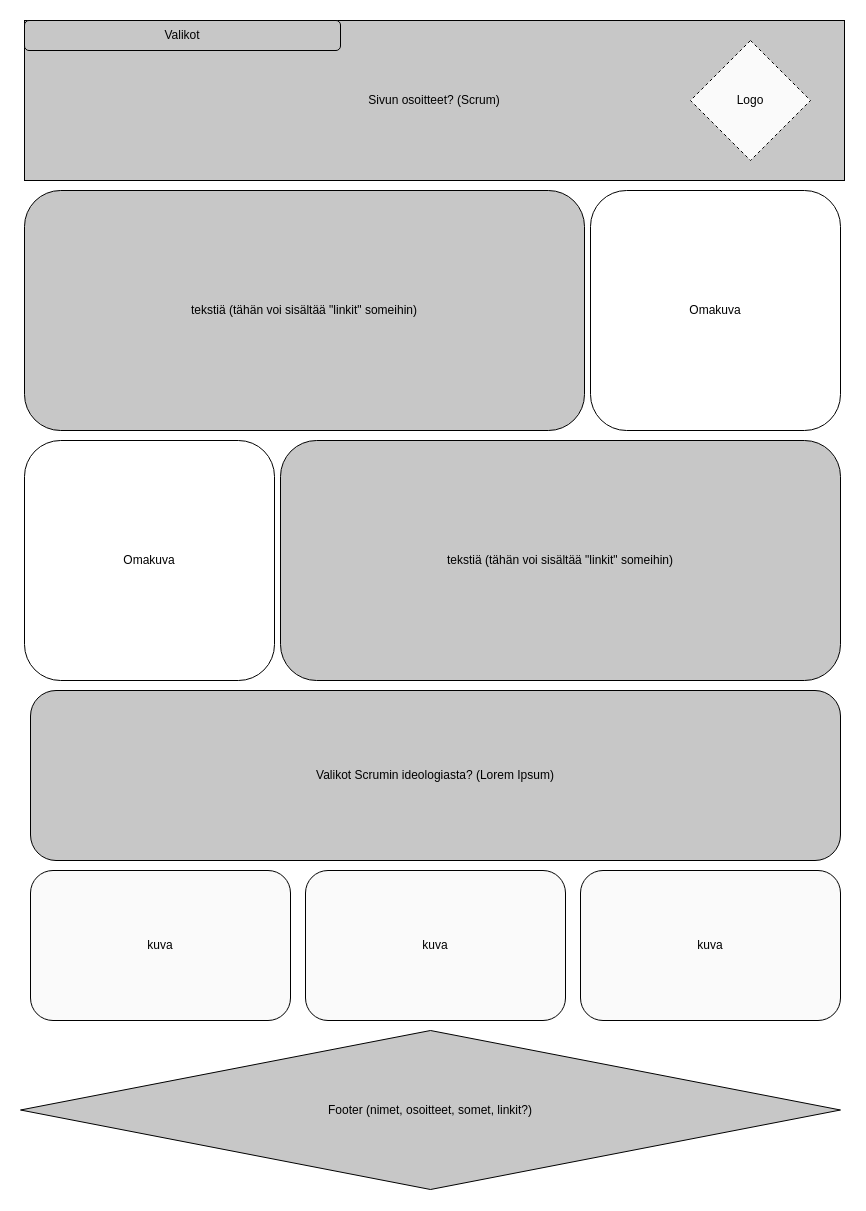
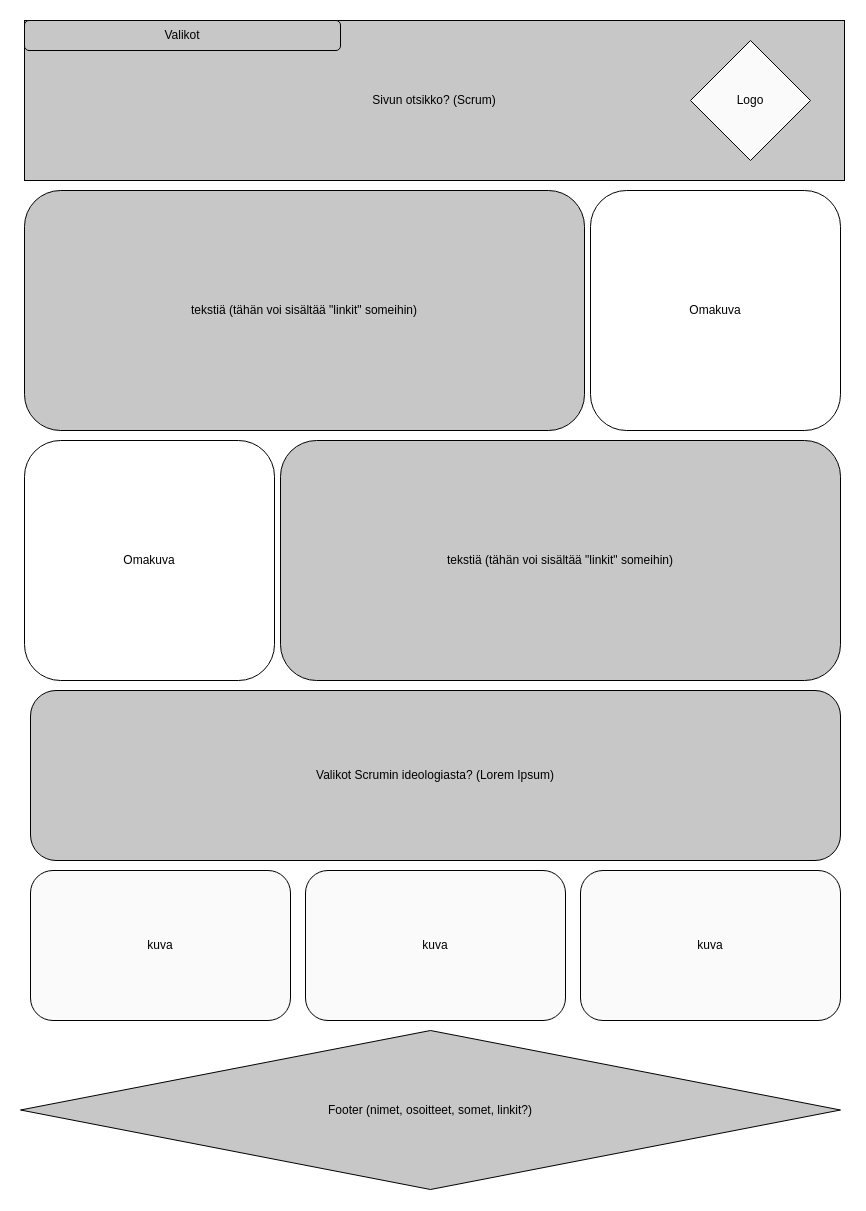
- <mxCell id="2" value="Sivun osoitteet? (Scrum)" style="rounded=0;whiteSpace=wrap;html=1;fillColor=#C7C7C7;" parent="1" vertex="1"><mxGeometry x="24" width="820" height="160" as="geometry" y="20" /></mxCell>
+ <mxCell id="2" value="Sivun otsikko? (Scrum)" style="rounded=0;whiteSpace=wrap;html=1;fillColor=#C7C7C7;" parent="1" vertex="1"><mxGeometry x="24" width="820" height="160" as="geometry" y="20" /></mxCell>
- <mxCell id="10" value="Logo" style="rhombus;whiteSpace=wrap;html=1;fillColor=#FAFAFA;dashed=1;" parent="1" vertex="1"><mxGeometry x="690" y="40" width="120" height="120" as="geometry" /></mxCell>
+ <mxCell id="10" value="Logo" style="rhombus;whiteSpace=wrap;html=1;fillColor=#FAFAFA;" parent="1" vertex="1"><mxGeometry x="690" y="40" width="120" height="120" as="geometry" /></mxCell>
